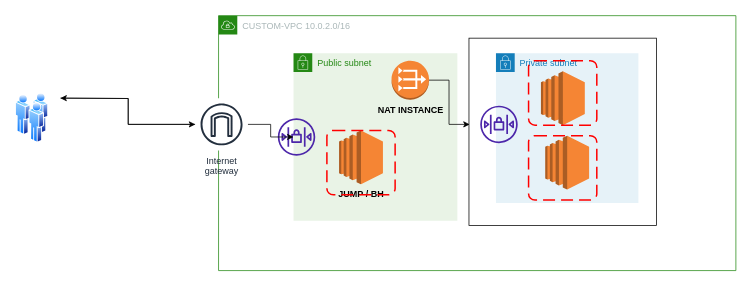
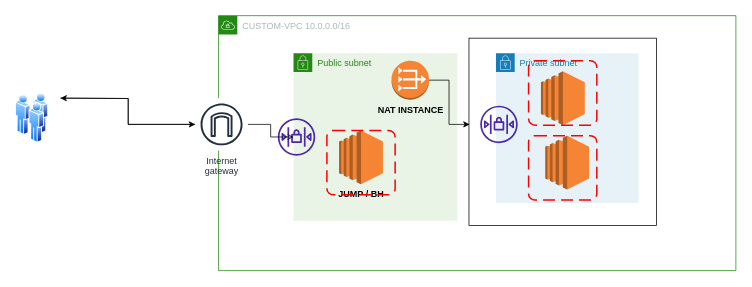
- <mxCell id="2" value="CUSTOM-VPC 10.0.2.0/16" style="points=[[0,0],[0.25,0],[0.5,0],[0.75,0],[1,0],[1,0.25],[1,0.5],[1,0.75],[1,1],[0.75,1],[0.5,1],[0.25,1],[0,1],[0,0.75],[0,0.5],[0,0.25]];outlineConnect=0;gradientColor=none;html=1;whiteSpace=wrap;fontSize=12;fontStyle=0;container=1;pointerEvents=0;collapsible=0;recursiveResize=0;shape=mxgraph.aws4.group;grIcon=mxgraph.aws4.group_vpc;strokeColor=#248814;fillColor=none;verticalAlign=top;align=left;spacingLeft=30;fontColor=#AAB7B8;dashed=0;" parent="1" vertex="1"><mxGeometry x="291" y="20" width="690" height="340" as="geometry" /></mxCell>
+ <mxCell id="2" value="CUSTOM-VPC 10.0.0.0/16" style="points=[[0,0],[0.25,0],[0.5,0],[0.75,0],[1,0],[1,0.25],[1,0.5],[1,0.75],[1,1],[0.75,1],[0.5,1],[0.25,1],[0,1],[0,0.75],[0,0.5],[0,0.25]];outlineConnect=0;gradientColor=none;html=1;whiteSpace=wrap;fontSize=12;fontStyle=0;container=1;pointerEvents=0;collapsible=0;recursiveResize=0;shape=mxgraph.aws4.group;grIcon=mxgraph.aws4.group_vpc;strokeColor=#248814;fillColor=none;verticalAlign=top;align=left;spacingLeft=30;fontColor=#AAB7B8;dashed=0;" parent="1" vertex="1"><mxGeometry x="291" y="20" width="690" height="340" as="geometry" /></mxCell>
- <mxCell id="17" style="edgeStyle=orthogonalEdgeStyle;rounded=0;orthogonalLoop=1;jettySize=auto;html=1;" parent="1" source="18" target="3" edge="1"><mxGeometry relative="1" as="geometry" /></mxCell>
+ <mxCell id="17" style="edgeStyle=orthogonalEdgeStyle;rounded=0;orthogonalLoop=1;jettySize=auto;html=1;endArrow=open;" parent="1" source="18" target="3" edge="1"><mxGeometry relative="1" as="geometry" /></mxCell>
